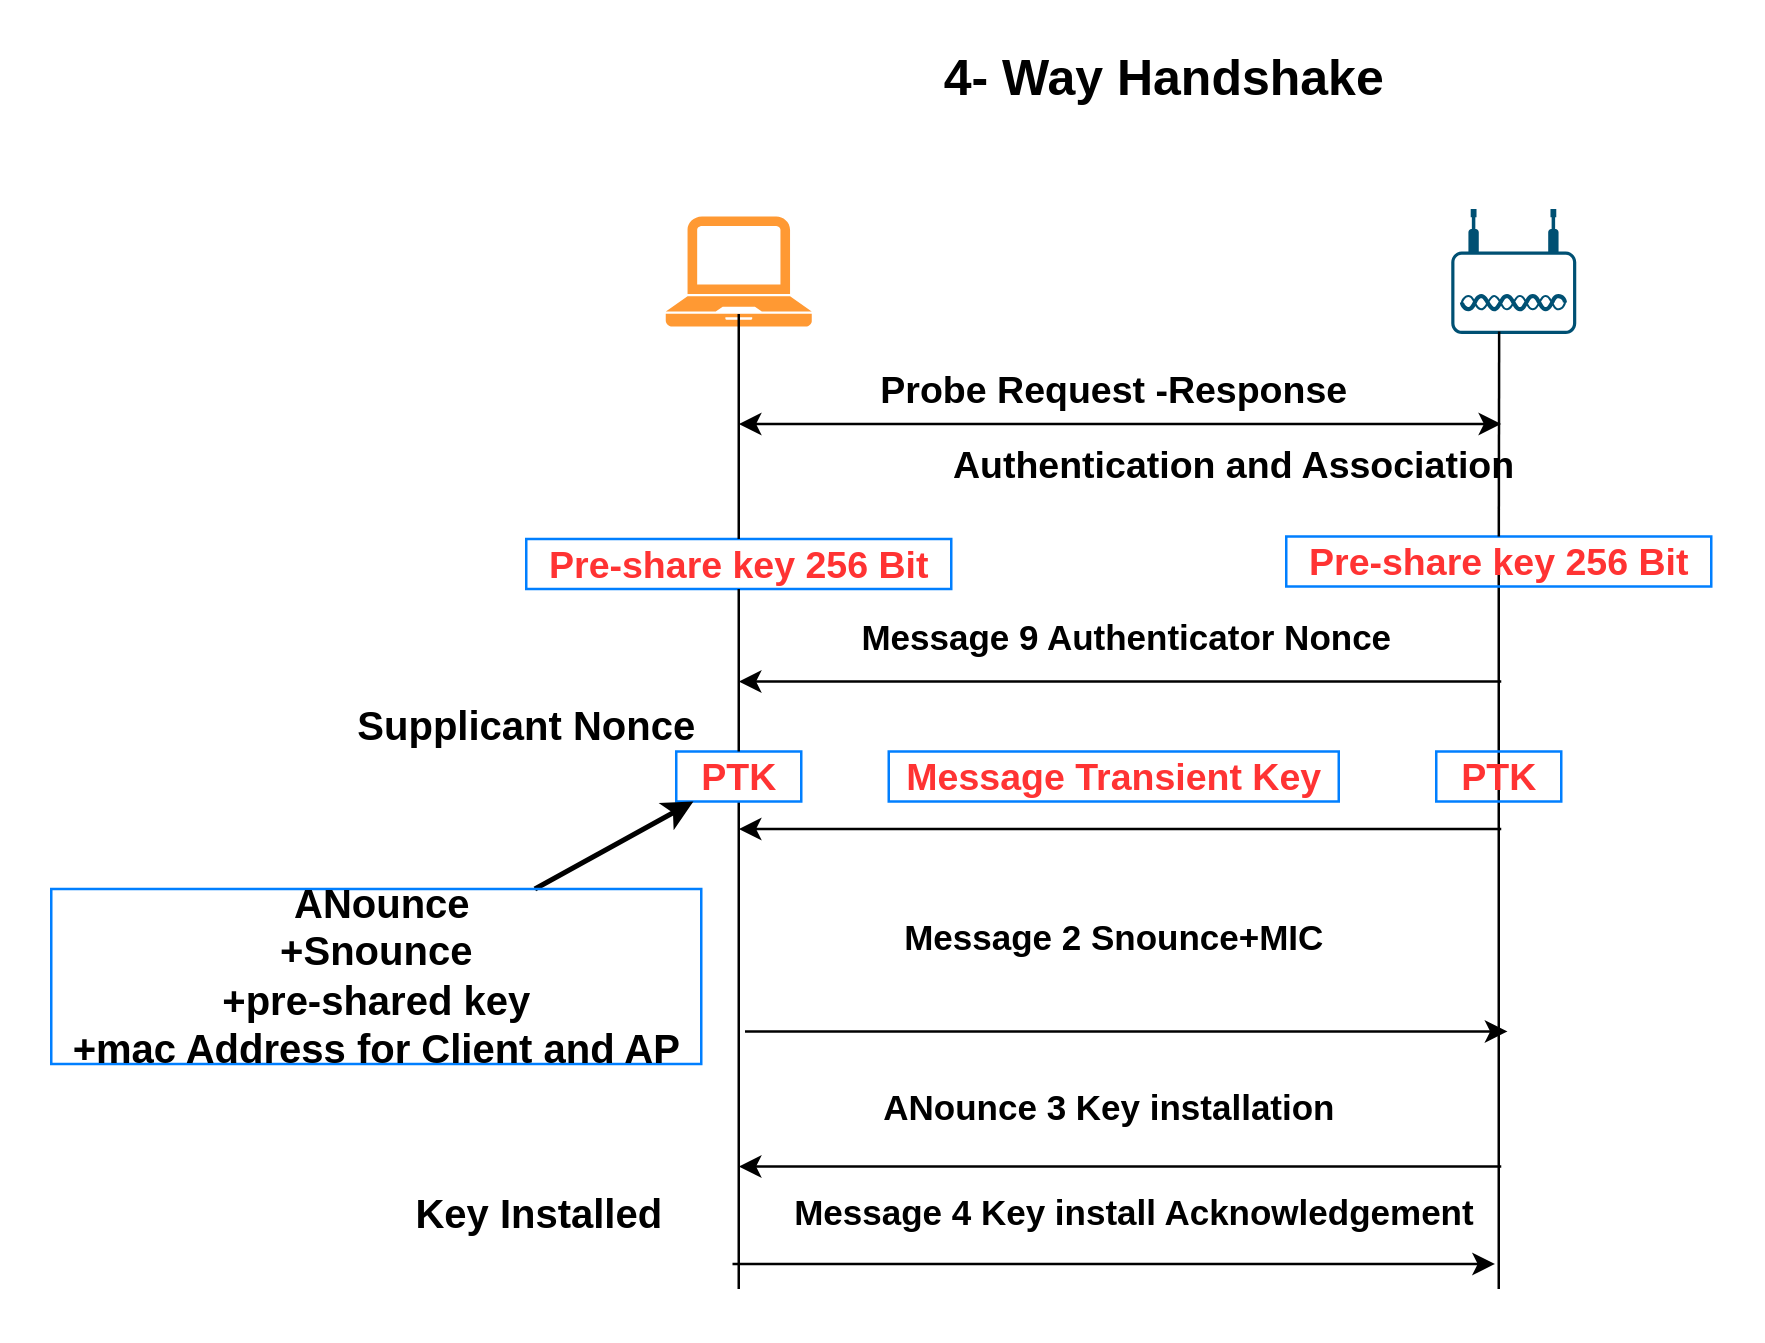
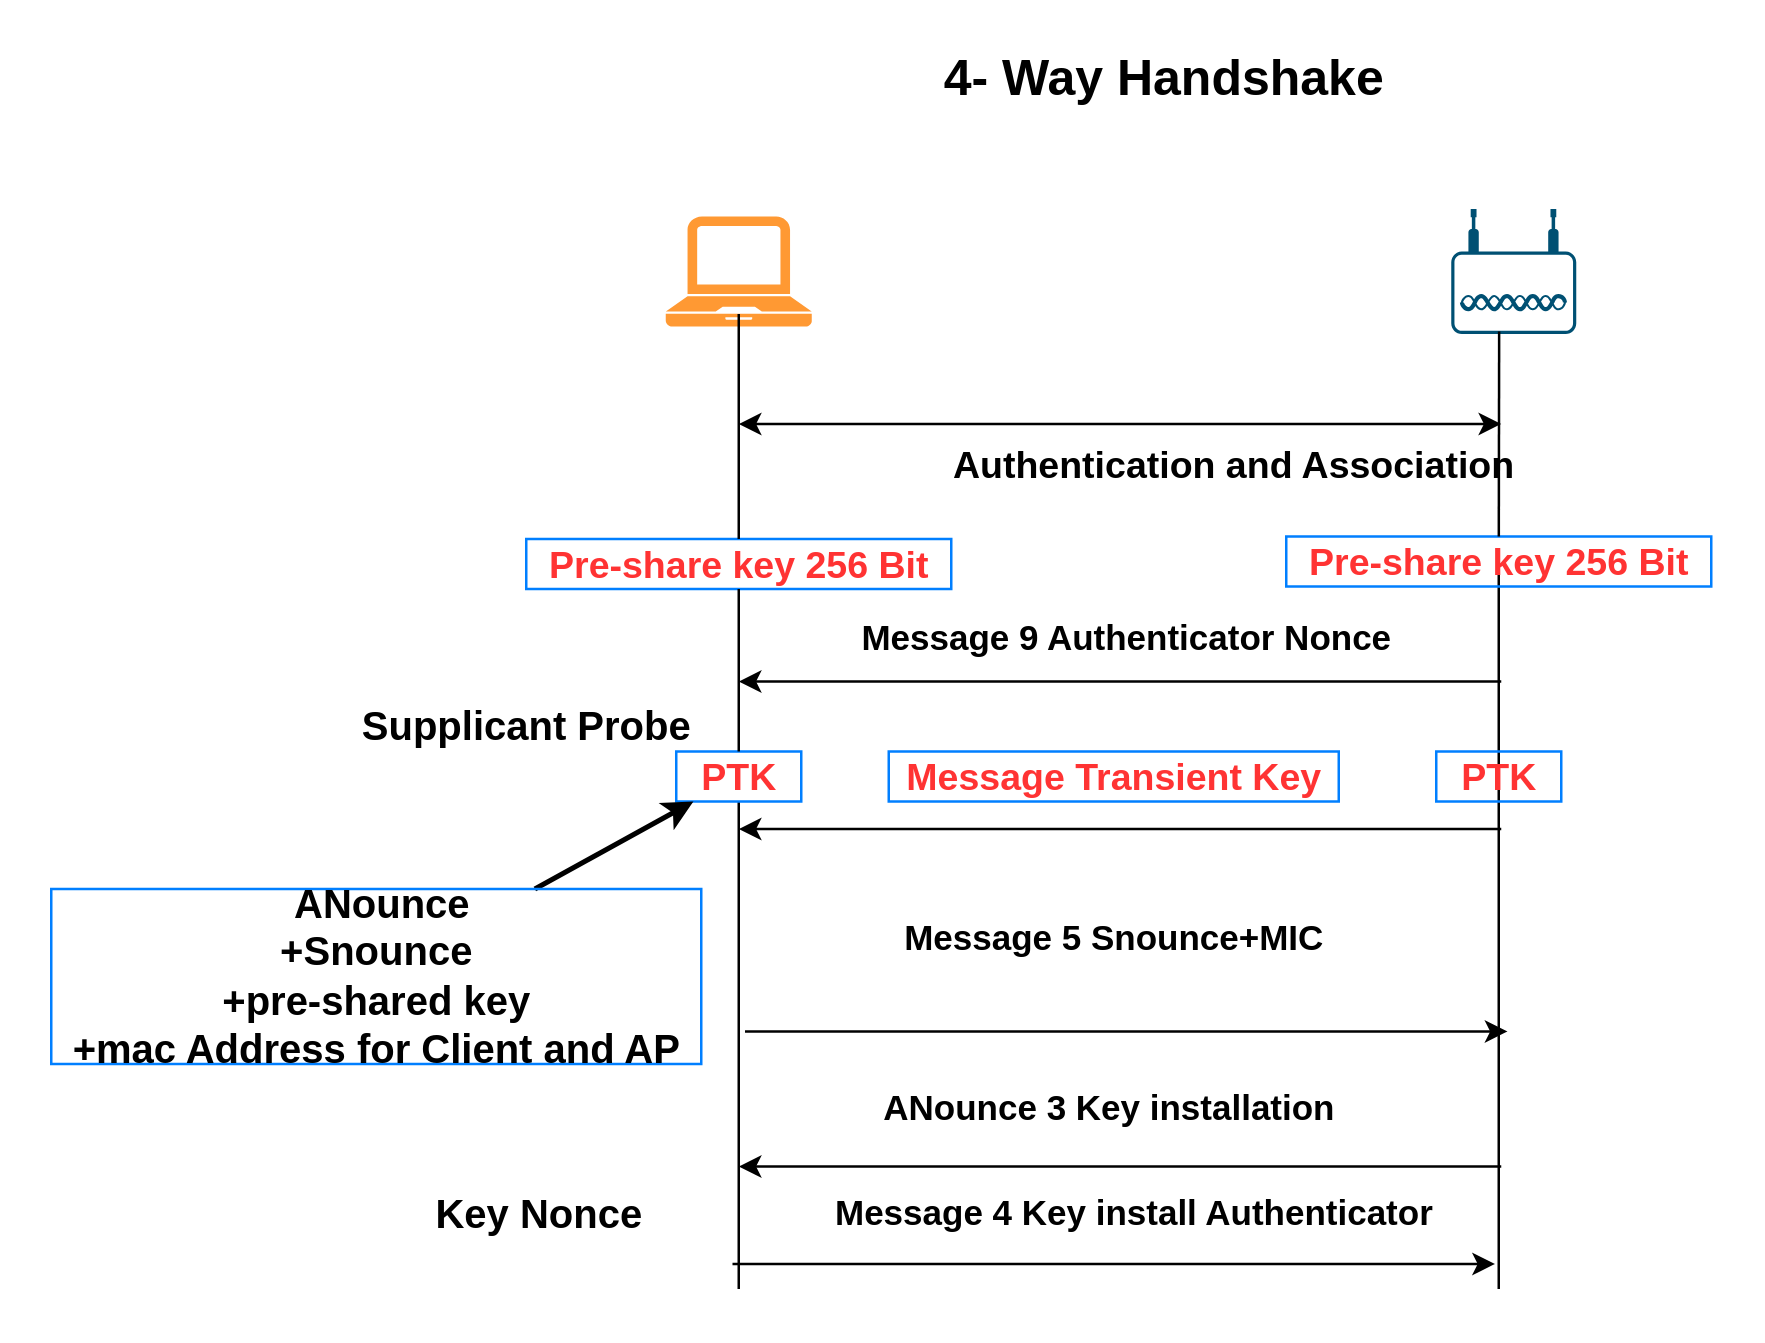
- <mxCell id="9" value="&lt;span style=&quot;font-size: 15px&quot;&gt;&lt;b&gt;Probe Request -Response&lt;/b&gt;&lt;/span&gt;" style="text;html=1;resizable=0;autosize=1;align=center;verticalAlign=middle;points=[];fillColor=none;strokeColor=none;rounded=0;" parent="1" vertex="1"><mxGeometry x="345" y="145" width="200" height="20" as="geometry" /></mxCell>
- <mxCell id="19" value="&lt;span style=&quot;font-size: 16px&quot;&gt;&lt;b&gt;Supplicant Nonce&lt;/b&gt;&lt;/span&gt;" style="text;html=1;resizable=0;autosize=1;align=center;verticalAlign=middle;points=[];fillColor=none;strokeColor=none;rounded=0;" vertex="1" parent="1"><mxGeometry x="135" y="280" width="150" height="20" as="geometry" /></mxCell>
+ <mxCell id="19" value="&lt;span style=&quot;font-size: 16px&quot;&gt;&lt;b&gt;Supplicant Probe&lt;/b&gt;&lt;/span&gt;" style="text;html=1;resizable=0;autosize=1;align=center;verticalAlign=middle;points=[];fillColor=none;strokeColor=none;rounded=0;" vertex="1" parent="1"><mxGeometry x="135" y="280" width="150" height="20" as="geometry" /></mxCell>
- <mxCell id="25" value="&lt;b&gt;&lt;font style=&quot;font-size: 14px&quot;&gt;Message 2 Snounce+MIC&lt;/font&gt;&lt;/b&gt;" style="text;html=1;resizable=0;autosize=1;align=center;verticalAlign=middle;points=[];fillColor=none;strokeColor=none;rounded=0;" vertex="1" parent="1"><mxGeometry x="355" y="365" width="180" height="20" as="geometry" /></mxCell>
+ <mxCell id="25" value="&lt;b&gt;&lt;font style=&quot;font-size: 14px&quot;&gt;Message 5 Snounce+MIC&lt;/font&gt;&lt;/b&gt;" style="text;html=1;resizable=0;autosize=1;align=center;verticalAlign=middle;points=[];fillColor=none;strokeColor=none;rounded=0;" vertex="1" parent="1"><mxGeometry x="355" y="365" width="180" height="20" as="geometry" /></mxCell>
- <mxCell id="28" value="&lt;span style=&quot;font-size: 16px&quot;&gt;&lt;b&gt;Key Installed&lt;/b&gt;&lt;/span&gt;" style="text;html=1;resizable=0;autosize=1;align=center;verticalAlign=middle;points=[];fillColor=none;strokeColor=none;rounded=0;" vertex="1" parent="1"><mxGeometry x="160" y="475" width="110" height="20" as="geometry" /></mxCell>
+ <mxCell id="28" value="&lt;span style=&quot;font-size: 16px&quot;&gt;&lt;b&gt;Key Nonce&lt;/b&gt;&lt;/span&gt;" style="text;html=1;resizable=0;autosize=1;align=center;verticalAlign=middle;points=[];fillColor=none;strokeColor=none;rounded=0;" vertex="1" parent="1"><mxGeometry x="160" y="475" width="110" height="20" as="geometry" /></mxCell>
- <mxCell id="30" value="&lt;b&gt;&lt;font style=&quot;font-size: 14px&quot;&gt;Message 4 Key install Acknowledgement&amp;nbsp;&lt;/font&gt;&lt;/b&gt;" style="text;html=1;resizable=0;autosize=1;align=center;verticalAlign=middle;points=[];fillColor=none;strokeColor=none;rounded=0;" vertex="1" parent="1"><mxGeometry x="310" y="475" width="290" height="20" as="geometry" /></mxCell>
+ <mxCell id="30" value="&lt;b&gt;&lt;font style=&quot;font-size: 14px&quot;&gt;Message 4 Key install Authenticator&amp;nbsp;&lt;/font&gt;&lt;/b&gt;" style="text;html=1;resizable=0;autosize=1;align=center;verticalAlign=middle;points=[];fillColor=none;strokeColor=none;rounded=0;" vertex="1" parent="1"><mxGeometry x="310" y="475" width="290" height="20" as="geometry" /></mxCell>
